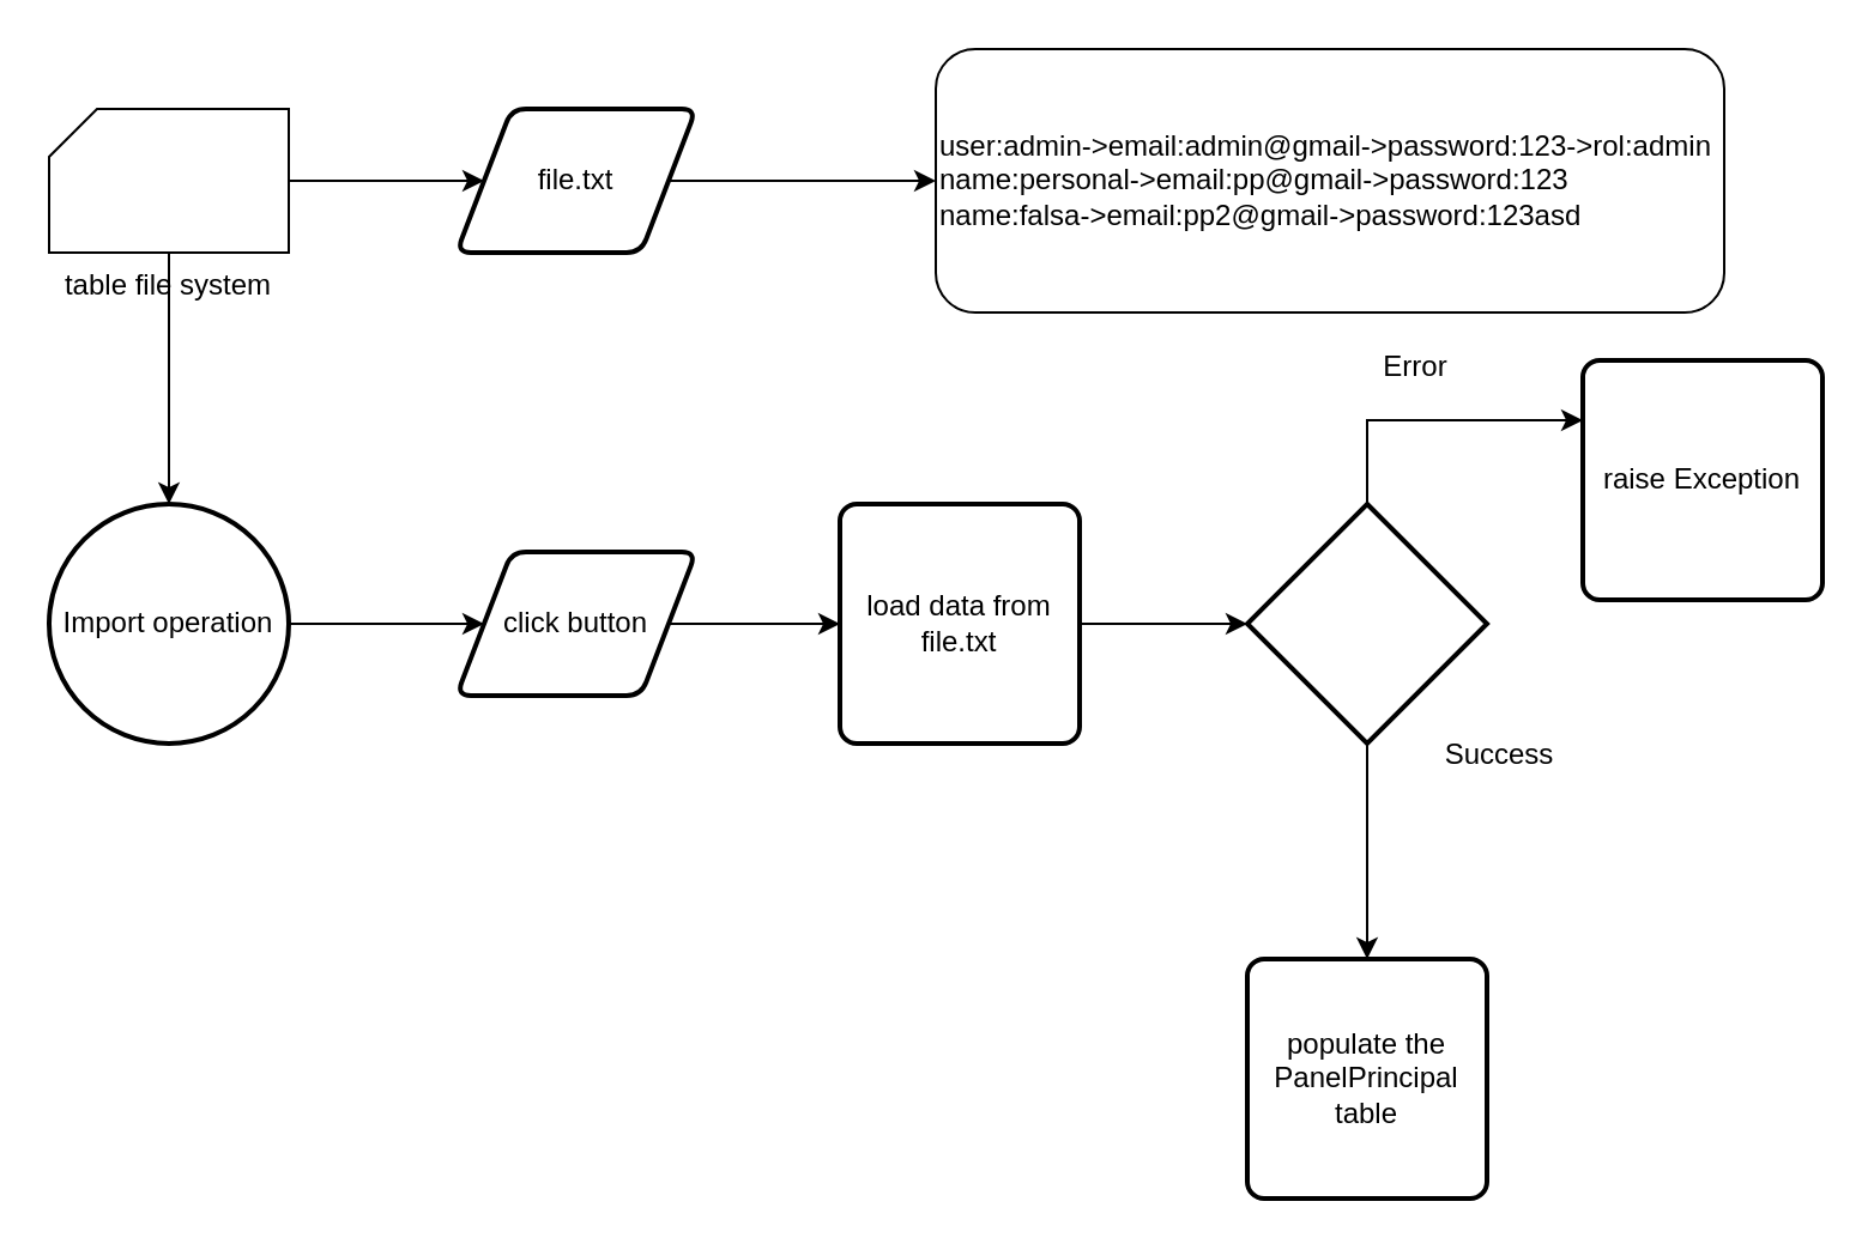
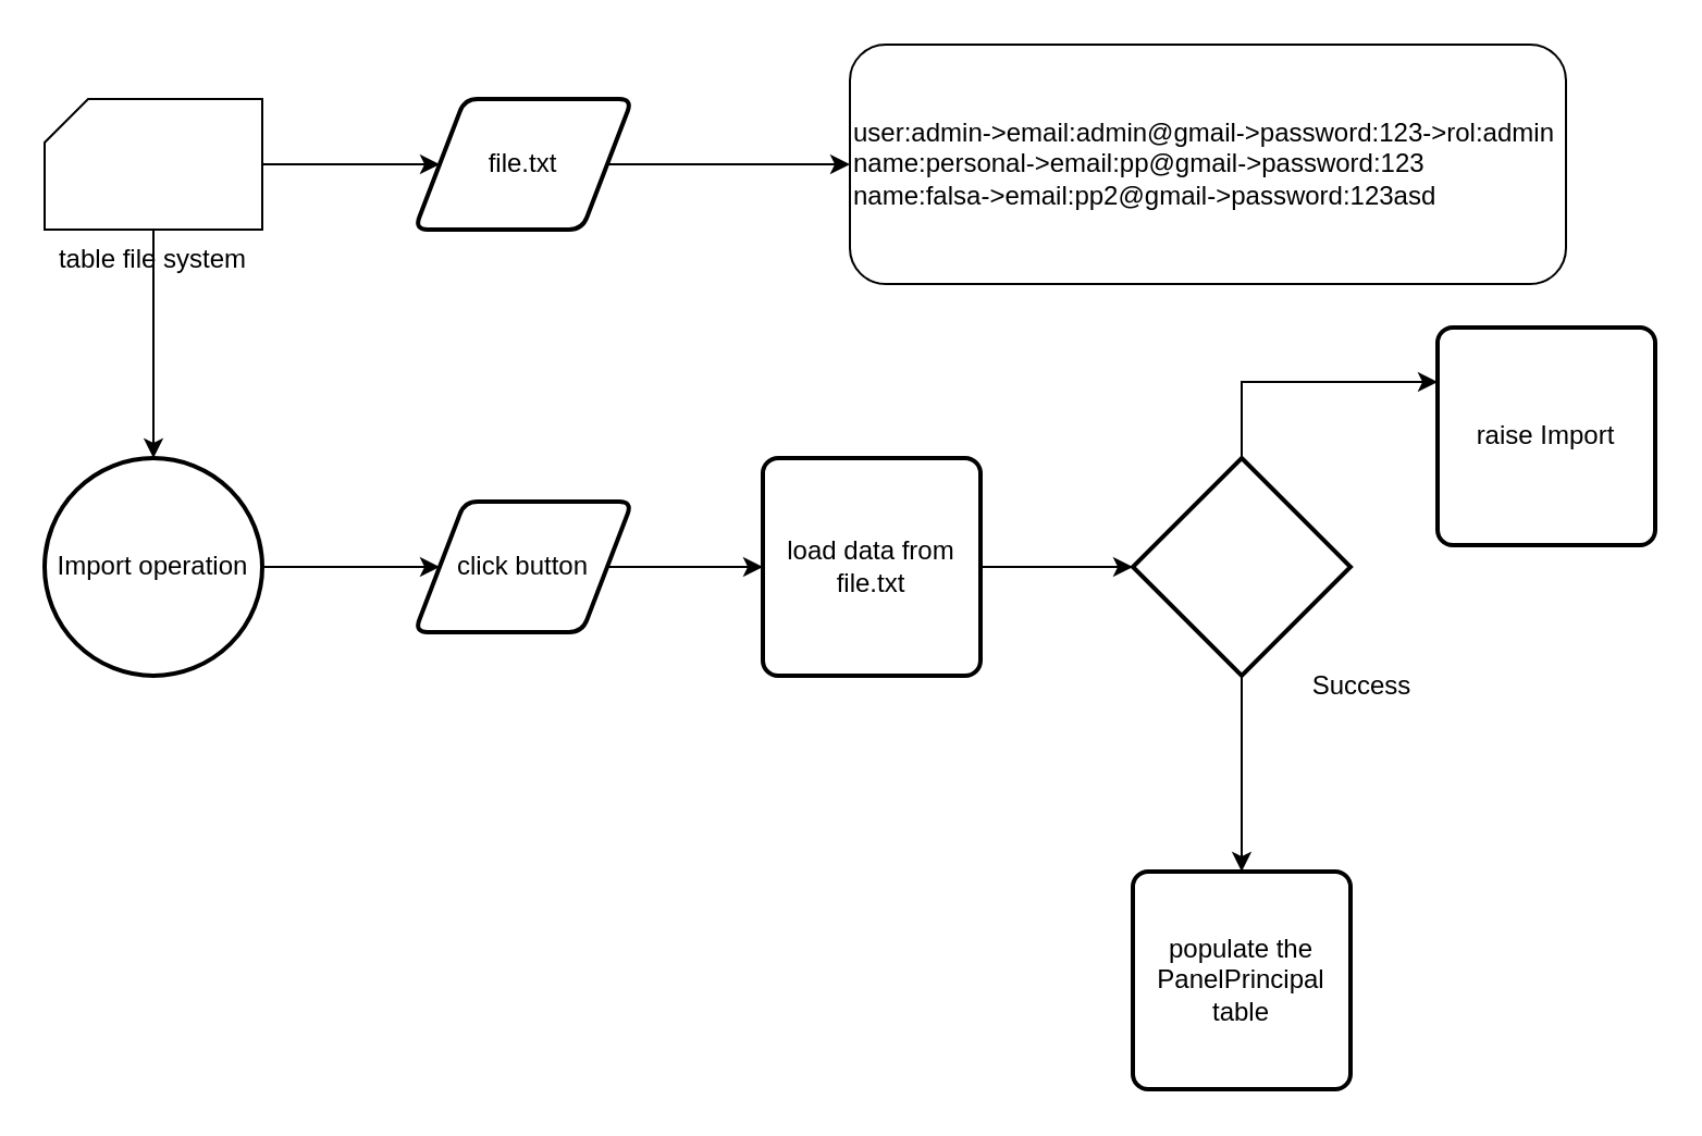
- <mxCell id="18" value="Error" style="text;html=1;align=center;verticalAlign=middle;resizable=0;points=[];autosize=1;strokeColor=none;fillColor=none;" parent="1" vertex="1"><mxGeometry x="565" y="138" width="50" height="30" as="geometry" /></mxCell>
- <mxCell id="17" value="raise Exception" style="rounded=1;whiteSpace=wrap;html=1;absoluteArcSize=1;arcSize=14;strokeWidth=2;" parent="1" vertex="1"><mxGeometry x="660" y="150" width="100" height="100" as="geometry" /></mxCell>
+ <mxCell id="17" value="raise Import" style="rounded=1;whiteSpace=wrap;html=1;absoluteArcSize=1;arcSize=14;strokeWidth=2;" parent="1" vertex="1"><mxGeometry x="660" y="150" width="100" height="100" as="geometry" /></mxCell>
